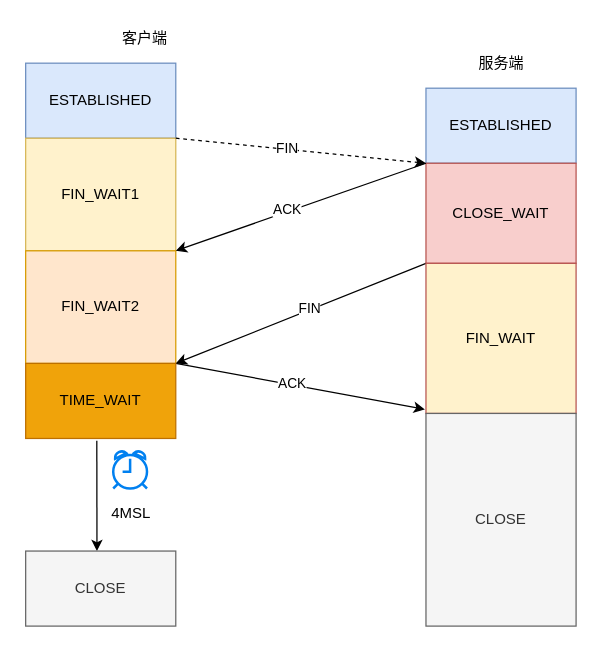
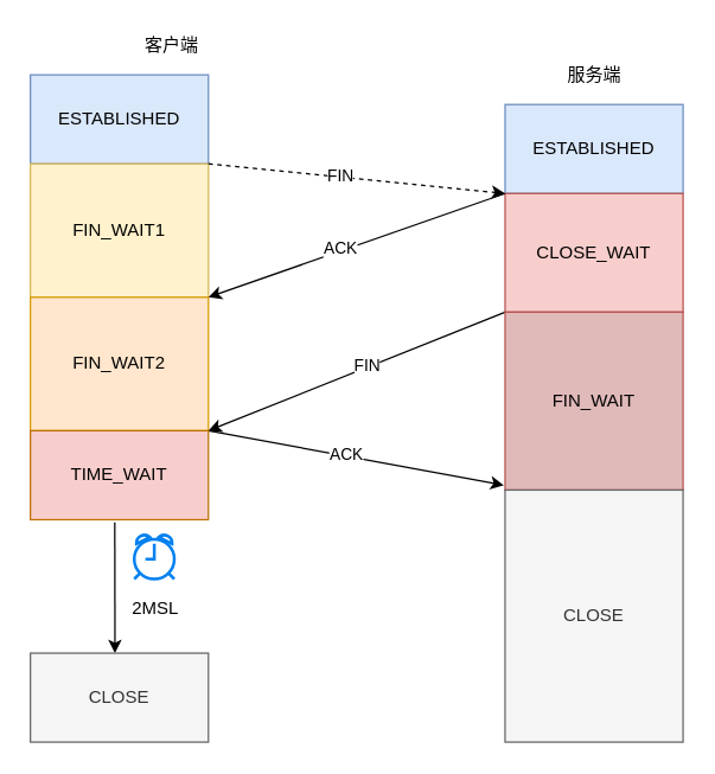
- <mxCell id="15" value="FIN_WAIT" style="rounded=0;whiteSpace=wrap;html=1;fillColor=#fff2cc;strokeColor=#b85450;" vertex="1" parent="1"><mxGeometry x="340" y="210" width="120" height="120" as="geometry" /></mxCell>
+ <mxCell id="15" value="FIN_WAIT" style="rounded=0;whiteSpace=wrap;html=1;fillColor=#E0BAB9;strokeColor=#b85450;" vertex="1" parent="1"><mxGeometry x="340" y="210" width="120" height="120" as="geometry" /></mxCell>
- <mxCell id="16" value="TIME_WAIT" style="rounded=0;whiteSpace=wrap;html=1;fillColor=#f0a30a;fontColor=#000000;strokeColor=#BD7000;" vertex="1" parent="1"><mxGeometry x="20" y="290" width="120" height="60" as="geometry" /></mxCell>
+ <mxCell id="16" value="TIME_WAIT" style="rounded=0;whiteSpace=wrap;html=1;fillColor=#f8cecc;fontColor=#000000;strokeColor=#BD7000;" vertex="1" parent="1"><mxGeometry x="20" y="290" width="120" height="60" as="geometry" /></mxCell>
- <mxCell id="19" value="4MSL" style="text;html=1;align=center;verticalAlign=middle;resizable=0;points=[];autosize=1;strokeColor=none;fillColor=none;" vertex="1" parent="1"><mxGeometry x="78.5" y="400" width="50" height="20" as="geometry" /></mxCell>
+ <mxCell id="19" value="2MSL" style="text;html=1;align=center;verticalAlign=middle;resizable=0;points=[];autosize=1;strokeColor=none;fillColor=none;" vertex="1" parent="1"><mxGeometry x="78.5" y="400" width="50" height="20" as="geometry" /></mxCell>
